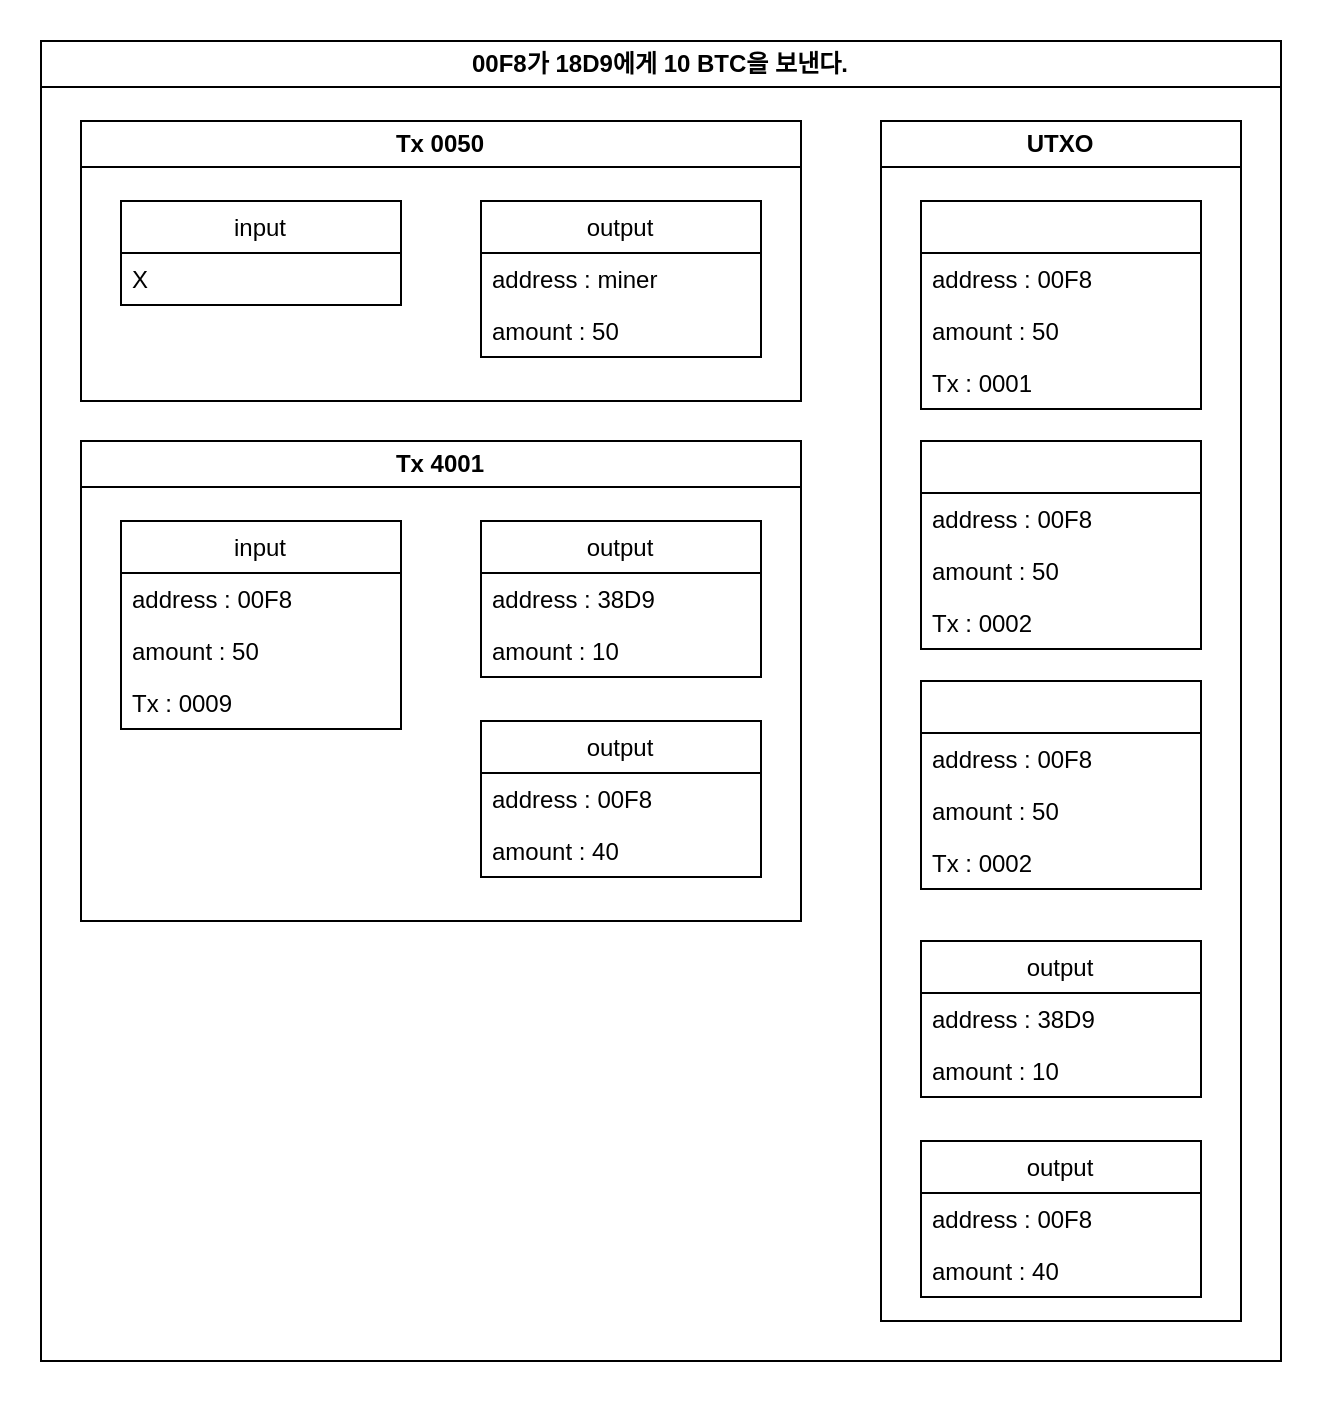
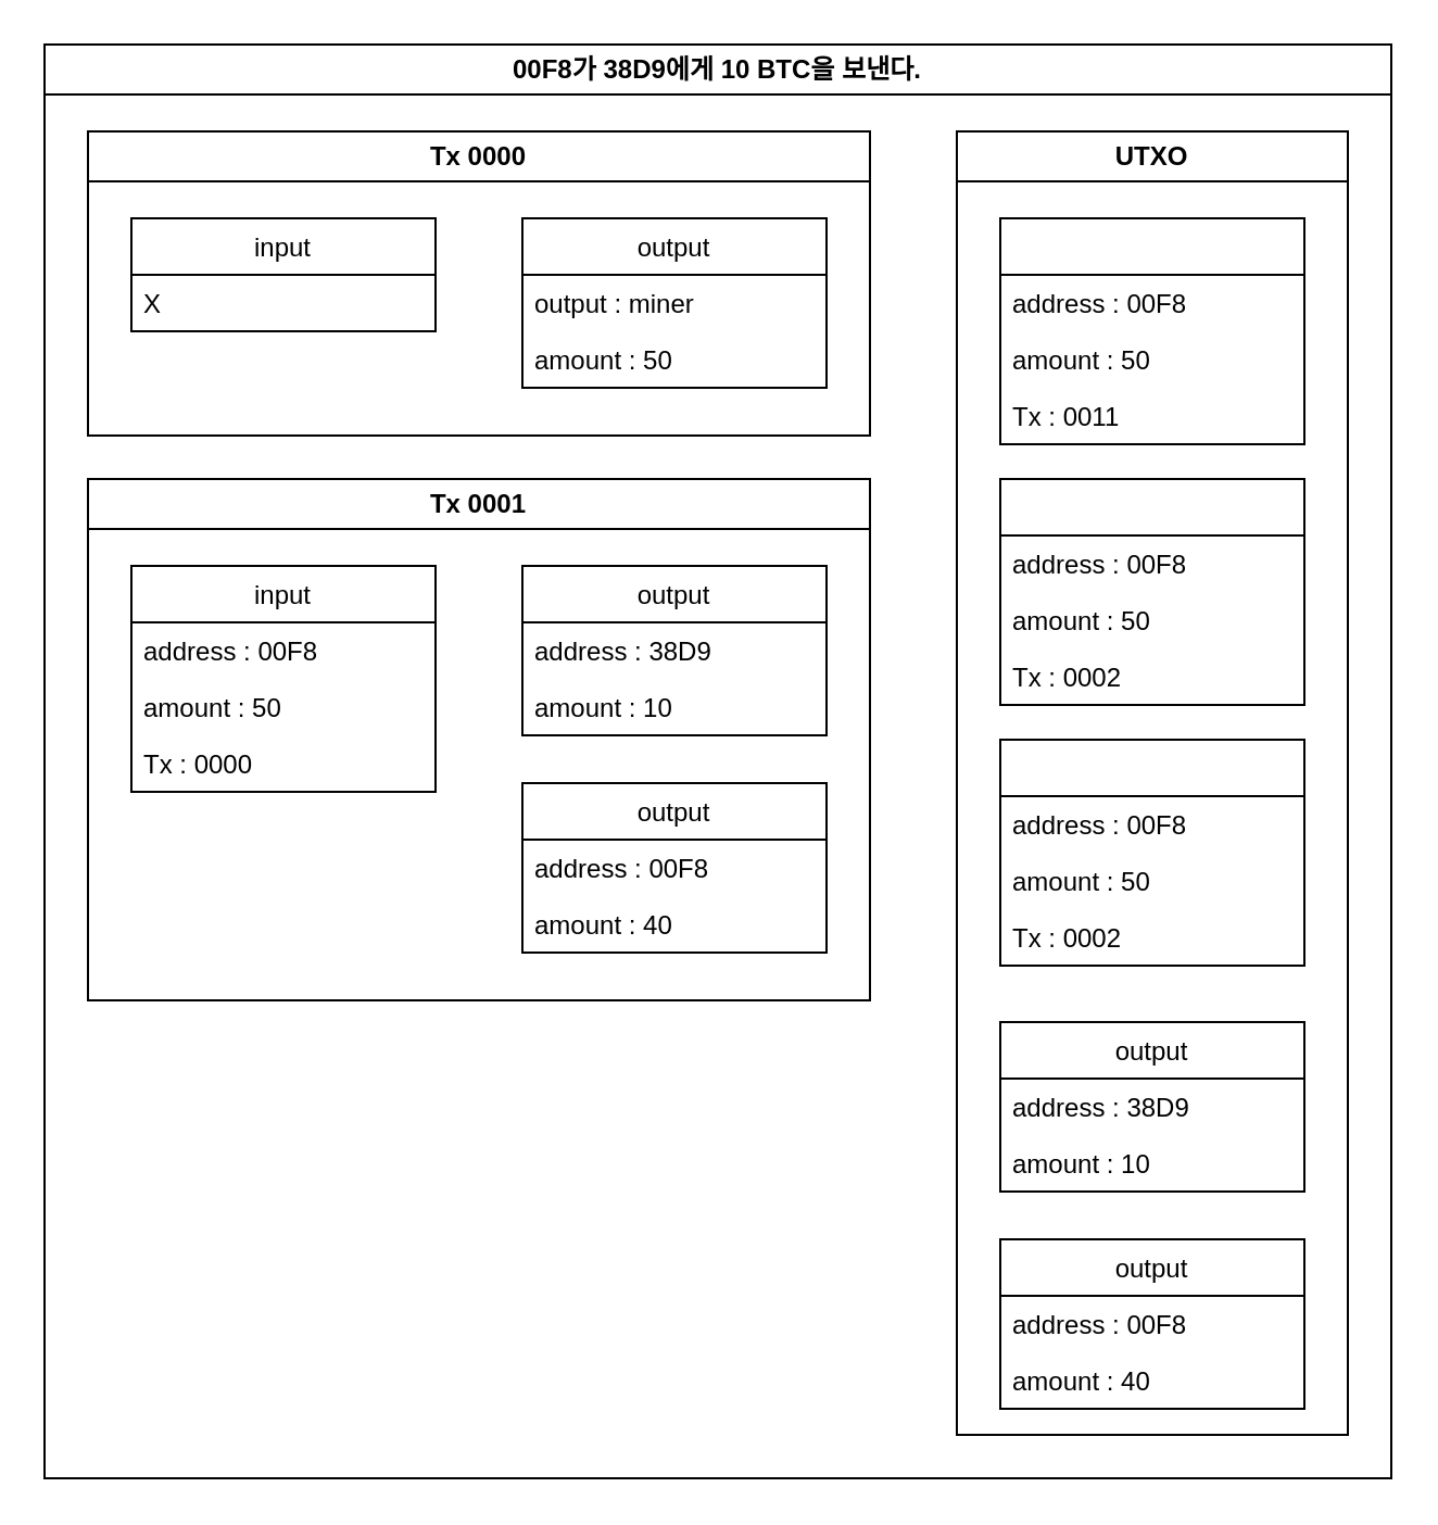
- <mxCell id="2" value="00F8가 18D9에게 10 BTC을 보낸다." style="swimlane;whiteSpace=wrap;html=1;" vertex="1" parent="1"><mxGeometry x="20" y="20" width="620" height="660" as="geometry" /></mxCell>
+ <mxCell id="2" value="00F8가 38D9에게 10 BTC을 보낸다." style="swimlane;whiteSpace=wrap;html=1;" vertex="1" parent="1"><mxGeometry x="20" y="20" width="620" height="660" as="geometry" /></mxCell>
- <mxCell id="3" value="Tx 0050" style="swimlane;whiteSpace=wrap;html=1;" vertex="1" parent="2"><mxGeometry x="20" y="40" width="360" height="140" as="geometry" /></mxCell>
+ <mxCell id="3" value="Tx 0000" style="swimlane;whiteSpace=wrap;html=1;" vertex="1" parent="2"><mxGeometry x="20" y="40" width="360" height="140" as="geometry" /></mxCell>
- <mxCell id="7" value="address : miner" style="text;strokeColor=none;fillColor=none;align=left;verticalAlign=top;spacingLeft=4;spacingRight=4;overflow=hidden;rotatable=0;points=[[0,0.5],[1,0.5]];portConstraint=eastwest;" vertex="1" parent="6"><mxGeometry y="26" width="140" height="26" as="geometry" /></mxCell>
+ <mxCell id="7" value="output : miner" style="text;strokeColor=none;fillColor=none;align=left;verticalAlign=top;spacingLeft=4;spacingRight=4;overflow=hidden;rotatable=0;points=[[0,0.5],[1,0.5]];portConstraint=eastwest;" vertex="1" parent="6"><mxGeometry y="26" width="140" height="26" as="geometry" /></mxCell>
- <mxCell id="13" value="Tx : 0001" style="text;strokeColor=none;fillColor=none;align=left;verticalAlign=top;spacingLeft=4;spacingRight=4;overflow=hidden;rotatable=0;points=[[0,0.5],[1,0.5]];portConstraint=eastwest;" vertex="1" parent="10"><mxGeometry y="78" width="140" height="26" as="geometry" /></mxCell>
+ <mxCell id="13" value="Tx : 0011" style="text;strokeColor=none;fillColor=none;align=left;verticalAlign=top;spacingLeft=4;spacingRight=4;overflow=hidden;rotatable=0;points=[[0,0.5],[1,0.5]];portConstraint=eastwest;" vertex="1" parent="10"><mxGeometry y="78" width="140" height="26" as="geometry" /></mxCell>
- <mxCell id="28" value="Tx 4001" style="swimlane;whiteSpace=wrap;html=1;" vertex="1" parent="2"><mxGeometry x="20" y="200" width="360" height="240" as="geometry" /></mxCell>
+ <mxCell id="28" value="Tx 0001" style="swimlane;whiteSpace=wrap;html=1;" vertex="1" parent="2"><mxGeometry x="20" y="200" width="360" height="240" as="geometry" /></mxCell>
- <mxCell id="35" value="Tx : 0009" style="text;strokeColor=none;fillColor=none;align=left;verticalAlign=top;spacingLeft=4;spacingRight=4;overflow=hidden;rotatable=0;points=[[0,0.5],[1,0.5]];portConstraint=eastwest;" vertex="1" parent="32"><mxGeometry y="78" width="140" height="26" as="geometry" /></mxCell>
+ <mxCell id="35" value="Tx : 0000" style="text;strokeColor=none;fillColor=none;align=left;verticalAlign=top;spacingLeft=4;spacingRight=4;overflow=hidden;rotatable=0;points=[[0,0.5],[1,0.5]];portConstraint=eastwest;" vertex="1" parent="32"><mxGeometry y="78" width="140" height="26" as="geometry" /></mxCell>
